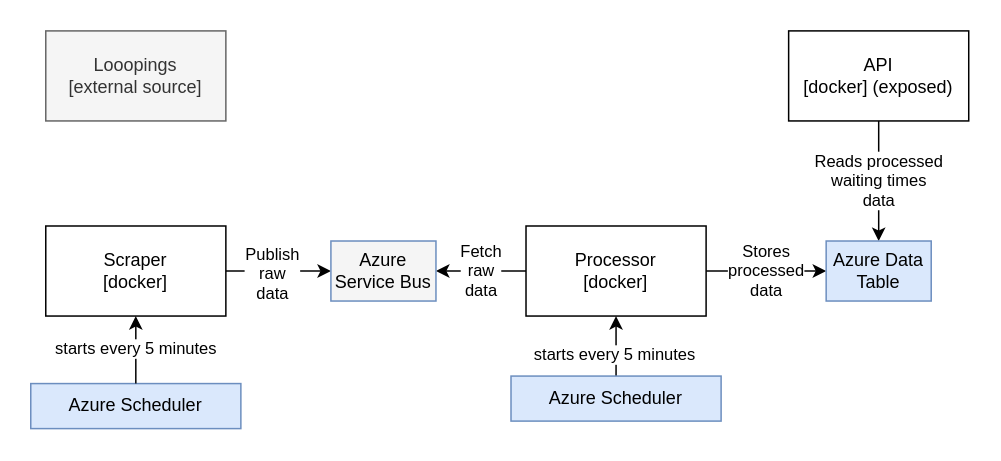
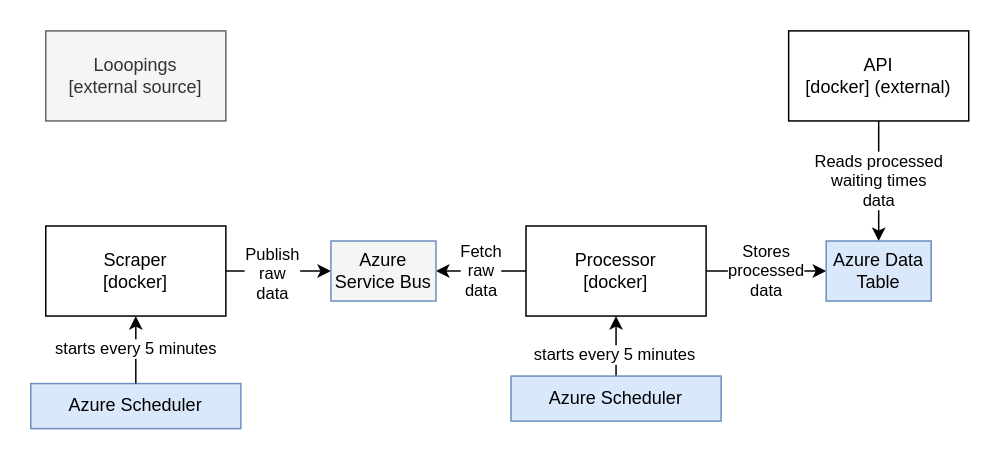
- <mxCell id="9" value="&lt;div&gt;API&lt;/div&gt;&lt;div&gt;[docker] (exposed)&lt;/div&gt;" style="rounded=0;whiteSpace=wrap;html=1;" vertex="1" parent="1"><mxGeometry x="525" y="20" width="120" height="60" as="geometry" /></mxCell>
+ <mxCell id="9" value="&lt;div&gt;API&lt;/div&gt;&lt;div&gt;[docker] (external)&lt;/div&gt;" style="rounded=0;whiteSpace=wrap;html=1;" vertex="1" parent="1"><mxGeometry x="525" y="20" width="120" height="60" as="geometry" /></mxCell>
